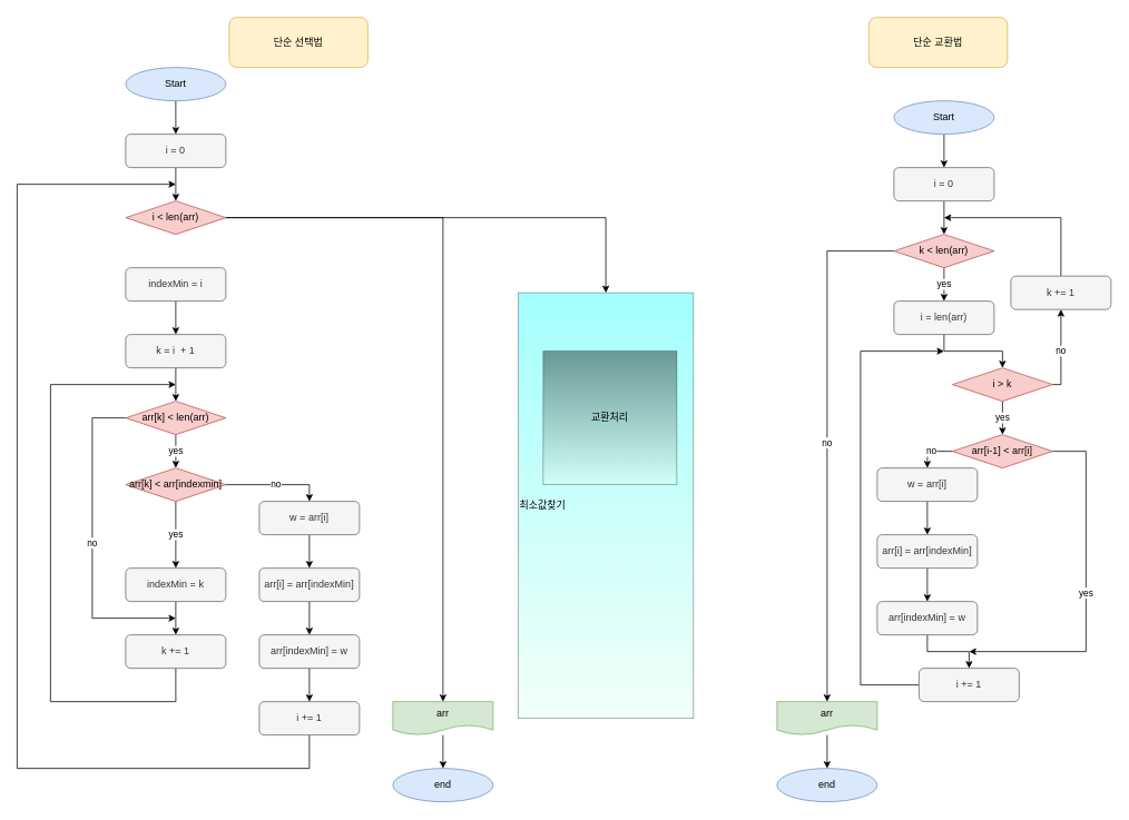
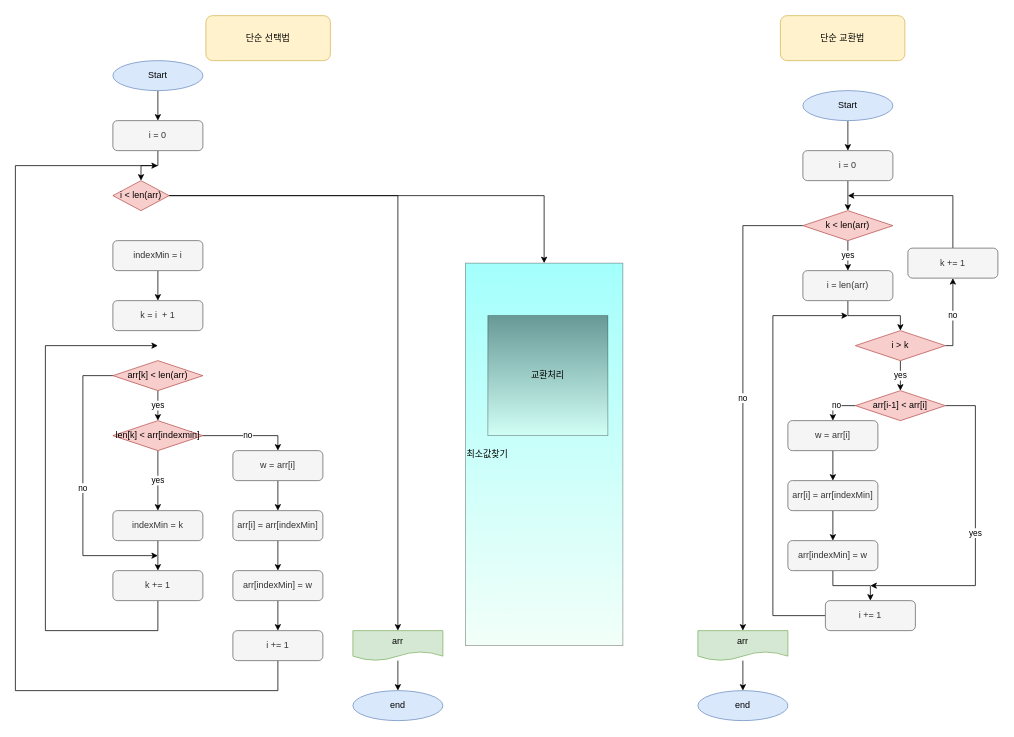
- <mxCell id="10" value="i &amp;lt; len(arr)" style="rhombus;whiteSpace=wrap;html=1;fillColor=#f8cecc;strokeColor=#b85450;" vertex="1" parent="1"><mxGeometry x="150" y="240" width="120" height="40" as="geometry" /></mxCell>
+ <mxCell id="10" value="i &amp;lt; len(arr)" style="rhombus;whiteSpace=wrap;html=1;fillColor=#f8cecc;strokeColor=#b85450;" vertex="1" parent="1"><mxGeometry x="150" y="240" width="75" height="40" as="geometry" /></mxCell>
- <mxCell id="14" value="" style="edgeStyle=orthogonalEdgeStyle;rounded=0;orthogonalLoop=1;jettySize=auto;html=1;" edge="1" parent="1" source="15" target="18"><mxGeometry relative="1" as="geometry" /></mxCell>
- <mxCell id="21" value="arr[k] &amp;lt; arr[indexmin]" style="rhombus;whiteSpace=wrap;html=1;fillColor=#f8cecc;strokeColor=#b85450;" vertex="1" parent="1"><mxGeometry x="150" y="560" width="120" height="40" as="geometry" /></mxCell>
+ <mxCell id="21" value="len[k] &amp;lt; arr[indexmin]" style="rhombus;whiteSpace=wrap;html=1;fillColor=#f8cecc;strokeColor=#b85450;" vertex="1" parent="1"><mxGeometry x="150" y="560" width="120" height="40" as="geometry" /></mxCell>
